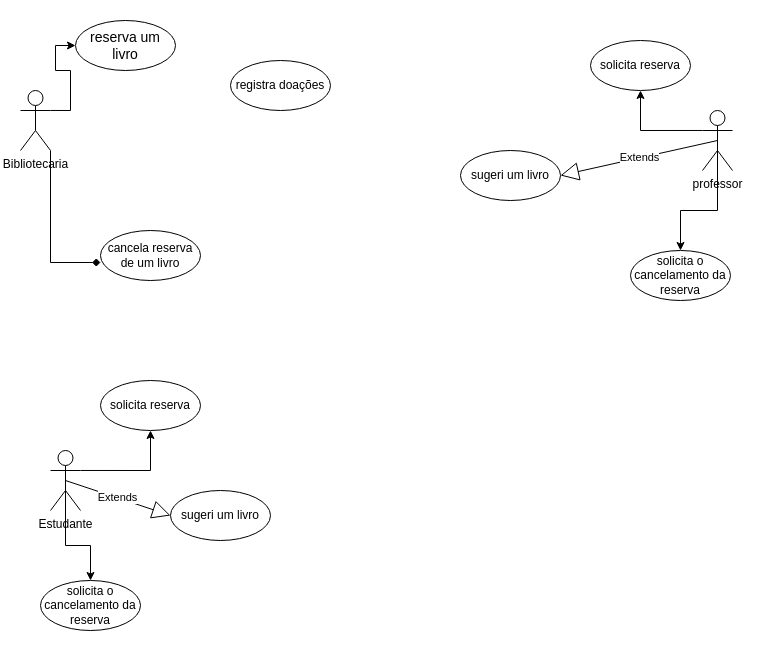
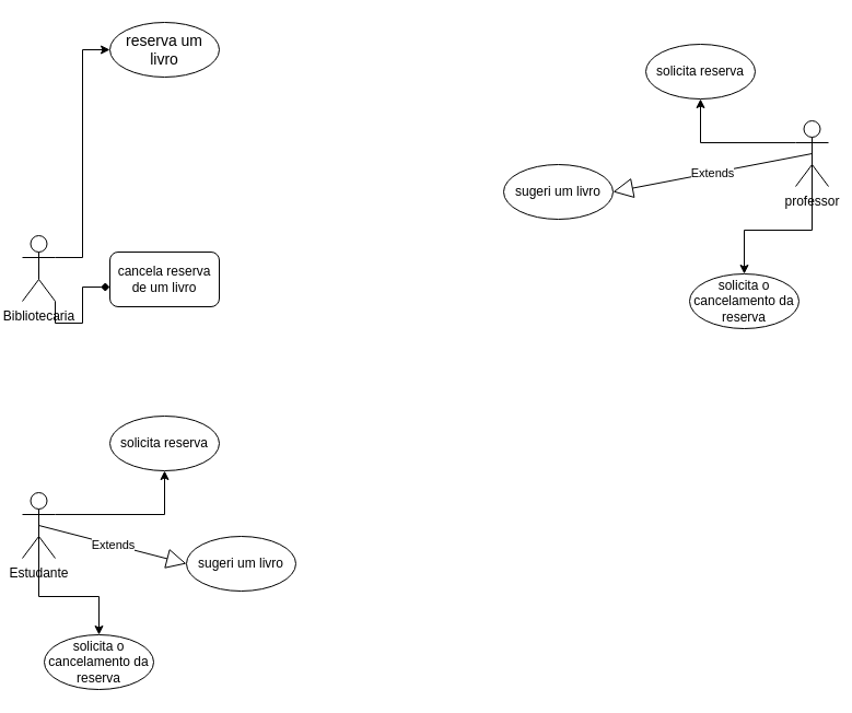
- <mxCell id="8" value="&lt;font style=&quot;font-size: 14px&quot;&gt;reserva um livro&lt;/font&gt;" style="ellipse;whiteSpace=wrap;html=1;" parent="1" vertex="1"><mxGeometry x="75" y="20" width="100" height="50" as="geometry" /></mxCell>
+ <mxCell id="8" value="&lt;font style=&quot;font-size: 14px&quot;&gt;reserva um livro&lt;/font&gt;" style="ellipse;whiteSpace=wrap;html=1;" parent="1" vertex="1"><mxGeometry x="100" y="20" width="100" height="50" as="geometry" /></mxCell>
- <mxCell id="10" value="registra doações" style="ellipse;whiteSpace=wrap;html=1;" parent="1" vertex="1"><mxGeometry x="230" y="60" width="100" height="50" as="geometry" /></mxCell>
- <mxCell id="4" value="Bibliotecaria" style="shape=umlActor;verticalLabelPosition=bottom;verticalAlign=top;html=1;" parent="1" vertex="1"><mxGeometry x="20" y="90" width="30" height="60" as="geometry" /></mxCell>
+ <mxCell id="4" value="Bibliotecaria" style="shape=umlActor;verticalLabelPosition=bottom;verticalAlign=top;html=1;" parent="1" vertex="1"><mxGeometry x="20" y="215" width="30" height="60" as="geometry" /></mxCell>
- <mxCell id="14" value="professor" style="shape=umlActor;verticalLabelPosition=bottom;verticalAlign=top;html=1;" parent="1" vertex="1"><mxGeometry x="702" y="110" width="30" height="60" as="geometry" /></mxCell>
+ <mxCell id="14" value="professor" style="shape=umlActor;verticalLabelPosition=bottom;verticalAlign=top;html=1;" parent="1" vertex="1"><mxGeometry x="727" y="110" width="30" height="60" as="geometry" /></mxCell>
- <mxCell id="11" value="cancela reserva de um livro" style="ellipse;whiteSpace=wrap;html=1;" parent="1" vertex="1"><mxGeometry x="100" y="230" width="100" height="50" as="geometry" /></mxCell>
+ <mxCell id="11" value="cancela reserva de um livro" style="whiteSpace=wrap;html=1;rounded=1;" parent="1" vertex="1"><mxGeometry x="100" y="230" width="100" height="50" as="geometry" /></mxCell>
- <mxCell id="7" value="Estudante" style="shape=umlActor;verticalLabelPosition=bottom;verticalAlign=top;html=1;" parent="1" vertex="1"><mxGeometry x="50" y="450" width="30" height="60" as="geometry" /></mxCell>
+ <mxCell id="7" value="Estudante" style="shape=umlActor;verticalLabelPosition=bottom;verticalAlign=top;html=1;" parent="1" vertex="1"><mxGeometry x="20" y="450" width="30" height="60" as="geometry" /></mxCell>
